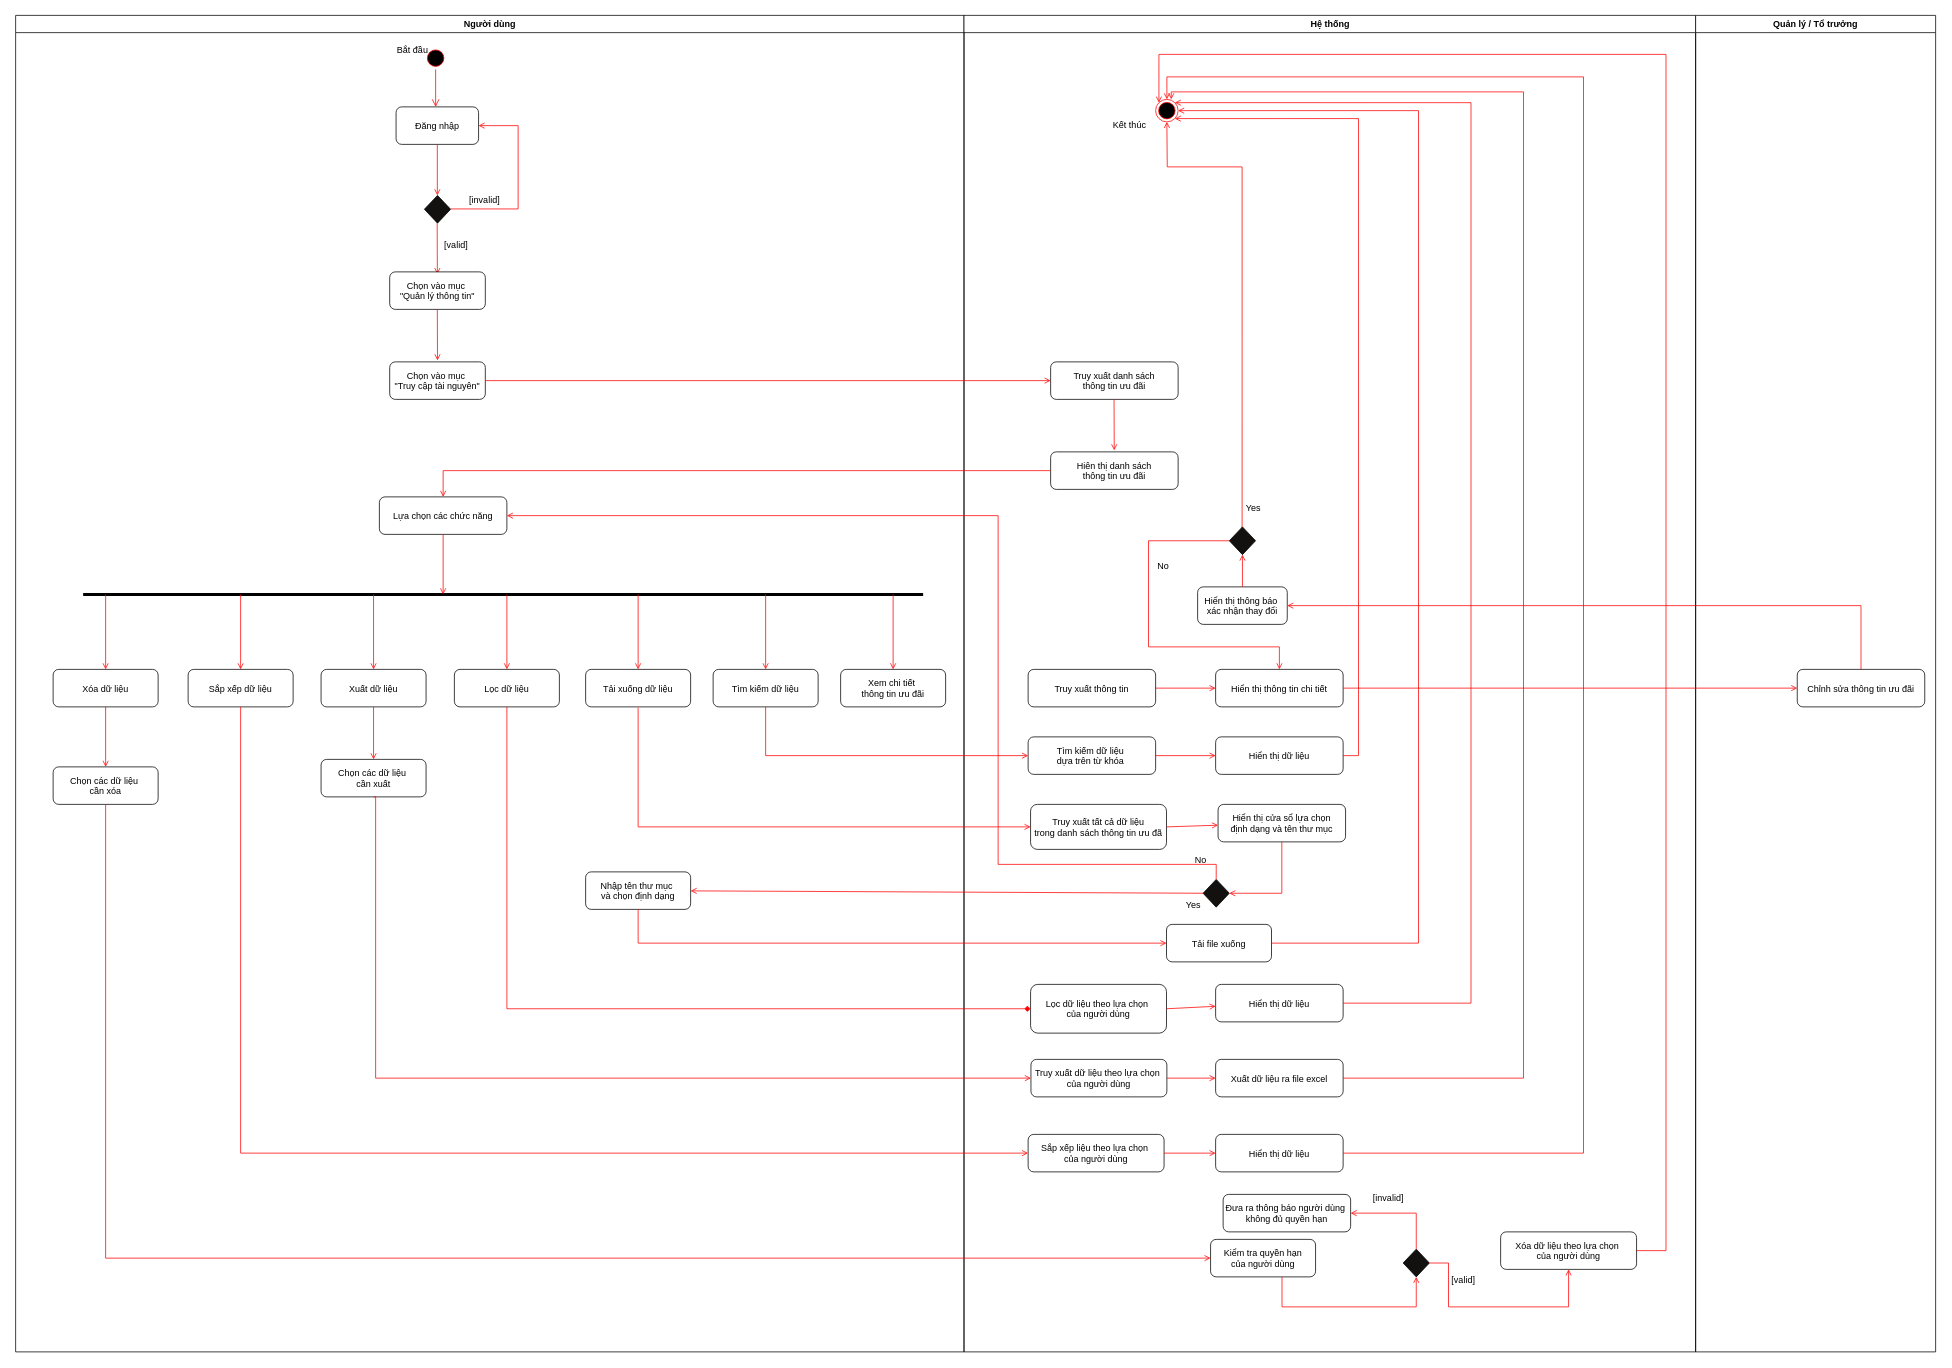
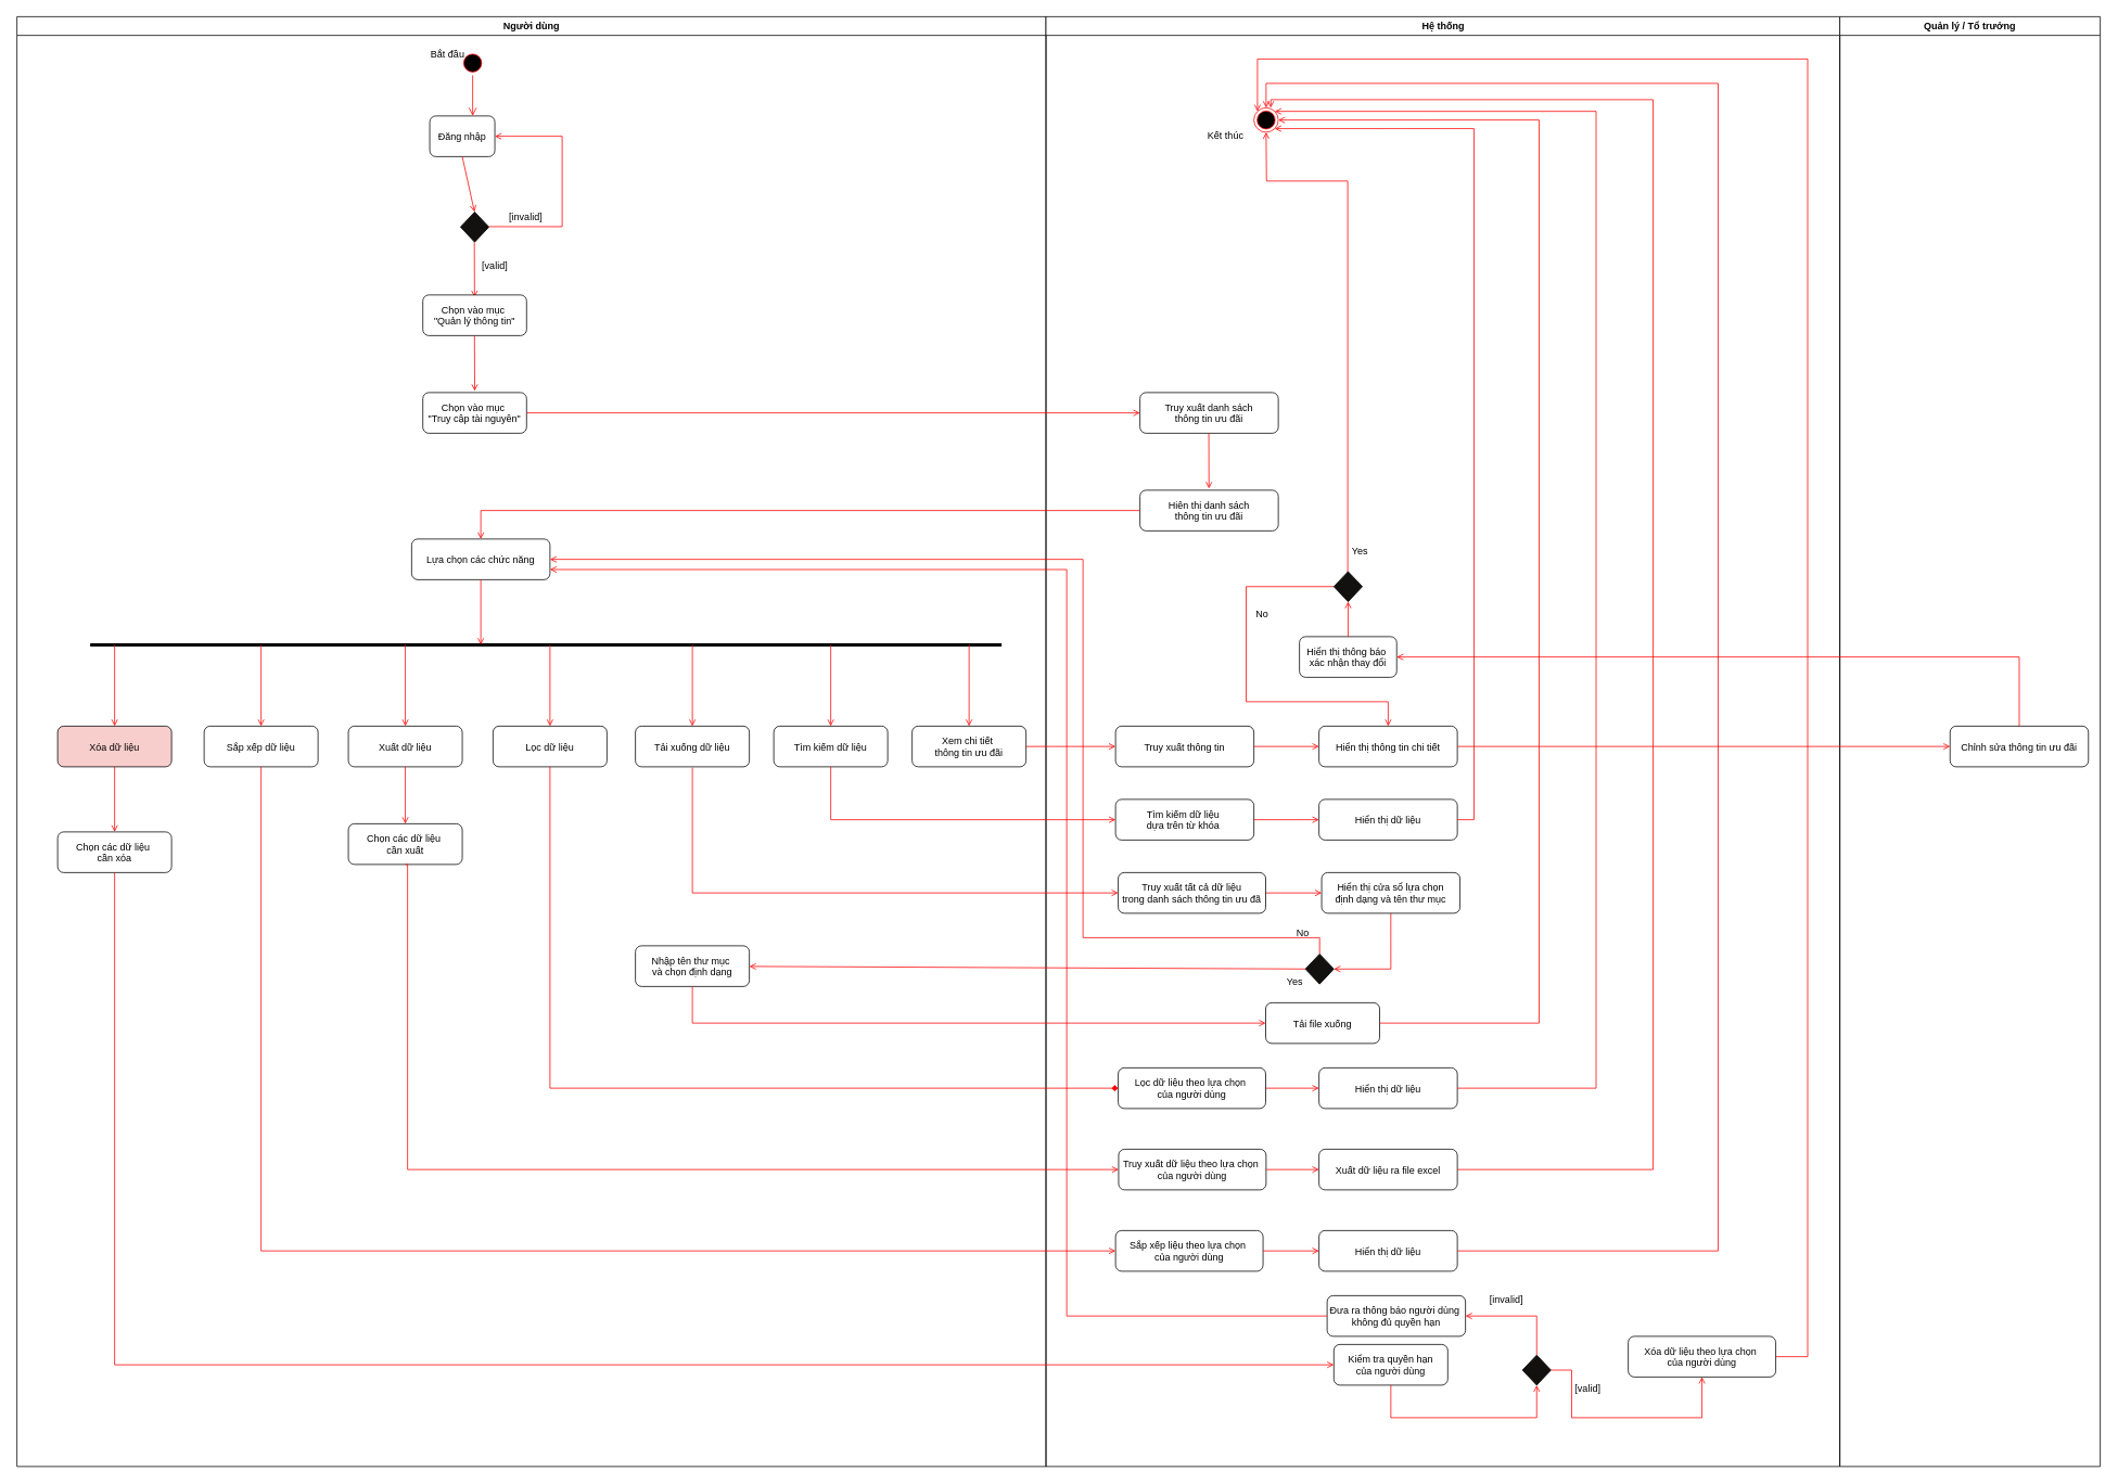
- <mxCell id="5" value="Đăng nhập" style="rounded=1;" vertex="1" parent="2"><mxGeometry x="507.25" y="122" width="110" height="50" as="geometry" /></mxCell>
+ <mxCell id="5" value="Đăng nhập" style="rounded=1;" vertex="1" parent="2"><mxGeometry x="507.25" y="122" width="80" height="50" as="geometry" /></mxCell>
- <mxCell id="32" value="Xóa dữ liệu" style="rounded=1;" vertex="1" parent="2"><mxGeometry x="50" y="872" width="140" height="50" as="geometry" /></mxCell>
+ <mxCell id="32" value="Xóa dữ liệu" style="rounded=1;fillColor=#f8cecc;" vertex="1" parent="2"><mxGeometry x="50" y="872" width="140" height="50" as="geometry" /></mxCell>
+ <mxCell id="91" value="" style="endArrow=open;strokeColor=#FF0000;endFill=1;rounded=0;exitX=1;exitY=0.5;exitDx=0;exitDy=0;" edge="1" parent="1" source="30" target="43"><mxGeometry relative="1" as="geometry"><mxPoint x="1260" y="917" as="sourcePoint" /><mxPoint x="1360" y="972" as="targetPoint" /></mxGeometry></mxCell>
+ <mxCell id="105" value="" style="endArrow=open;strokeColor=#FF0000;endFill=1;rounded=0;entryX=1;entryY=0.75;entryDx=0;entryDy=0;edgeStyle=orthogonalEdgeStyle;" edge="1" parent="1" source="85" target="17"><mxGeometry relative="1" as="geometry"><mxPoint x="1561.5" y="1547" as="sourcePoint" /><mxPoint x="1630.5" y="1547" as="targetPoint" /><Array as="points"><mxPoint x="1310" y="1617" /><mxPoint x="1310" y="700" /></Array></mxGeometry></mxCell>
- <mxCell id="51" value="Truy xuất tất cả dữ liệu&#10;trong danh sách thông tin ưu đã" style="rounded=1;" vertex="1" parent="38"><mxGeometry x="88.75" y="1052" width="181.25" height="60" as="geometry" /></mxCell>
+ <mxCell id="51" value="Truy xuất tất cả dữ liệu&#10;trong danh sách thông tin ưu đã" style="rounded=1;" vertex="1" parent="38"><mxGeometry x="88.75" y="1052" width="181.25" height="50" as="geometry" /></mxCell>
- <mxCell id="67" value="Lọc dữ liệu theo lựa chọn &#10;của người dùng" style="rounded=1;" vertex="1" parent="38"><mxGeometry x="88.75" y="1292" width="181.25" height="65" as="geometry" /></mxCell>
+ <mxCell id="67" value="Lọc dữ liệu theo lựa chọn &#10;của người dùng" style="rounded=1;" vertex="1" parent="38"><mxGeometry x="88.75" y="1292" width="181.25" height="50" as="geometry" /></mxCell>
- <mxCell id="80" value="Kiểm tra quyền hạn&#10;của người dùng" style="rounded=1;" vertex="1" parent="38"><mxGeometry x="328.75" y="1632" width="140" height="50" as="geometry" /></mxCell>
+ <mxCell id="80" value="Kiểm tra quyền hạn&#10;của người dùng" style="rounded=1;" vertex="1" parent="38"><mxGeometry x="353.75" y="1632" width="140" height="50" as="geometry" /></mxCell>
